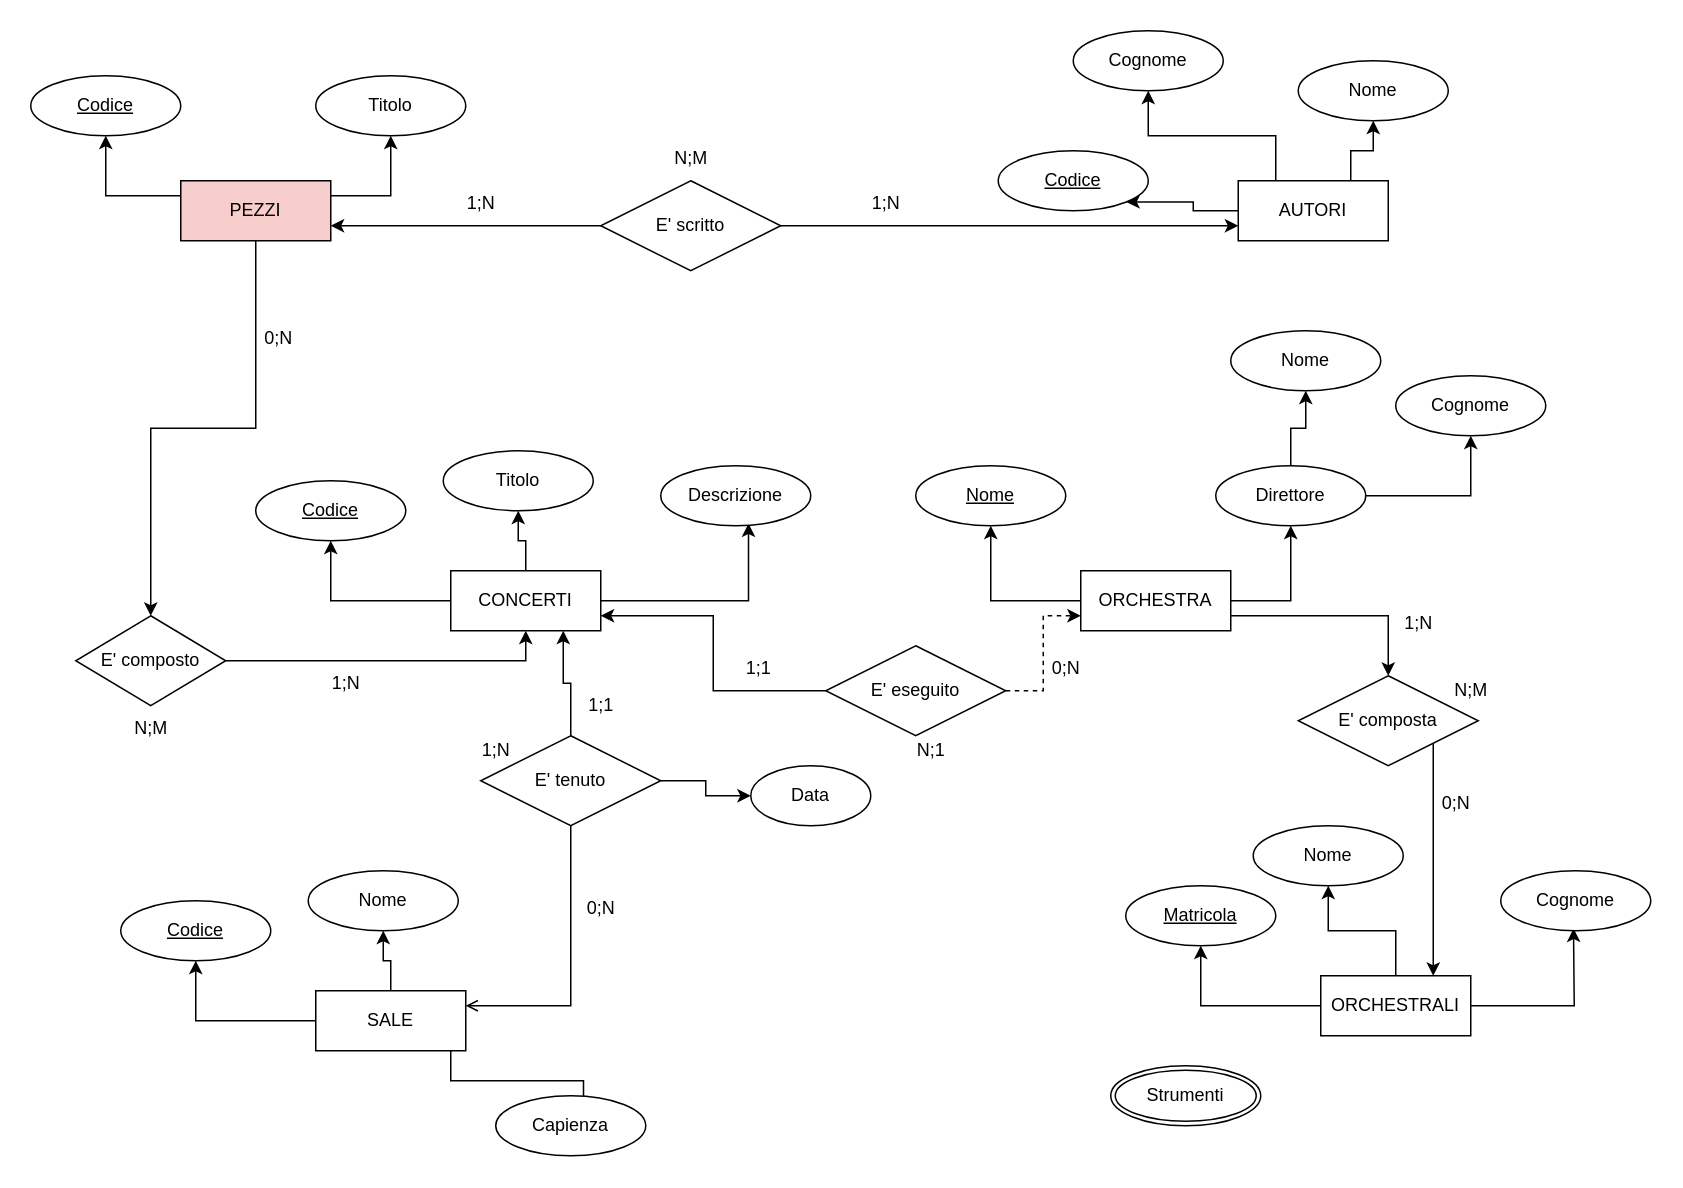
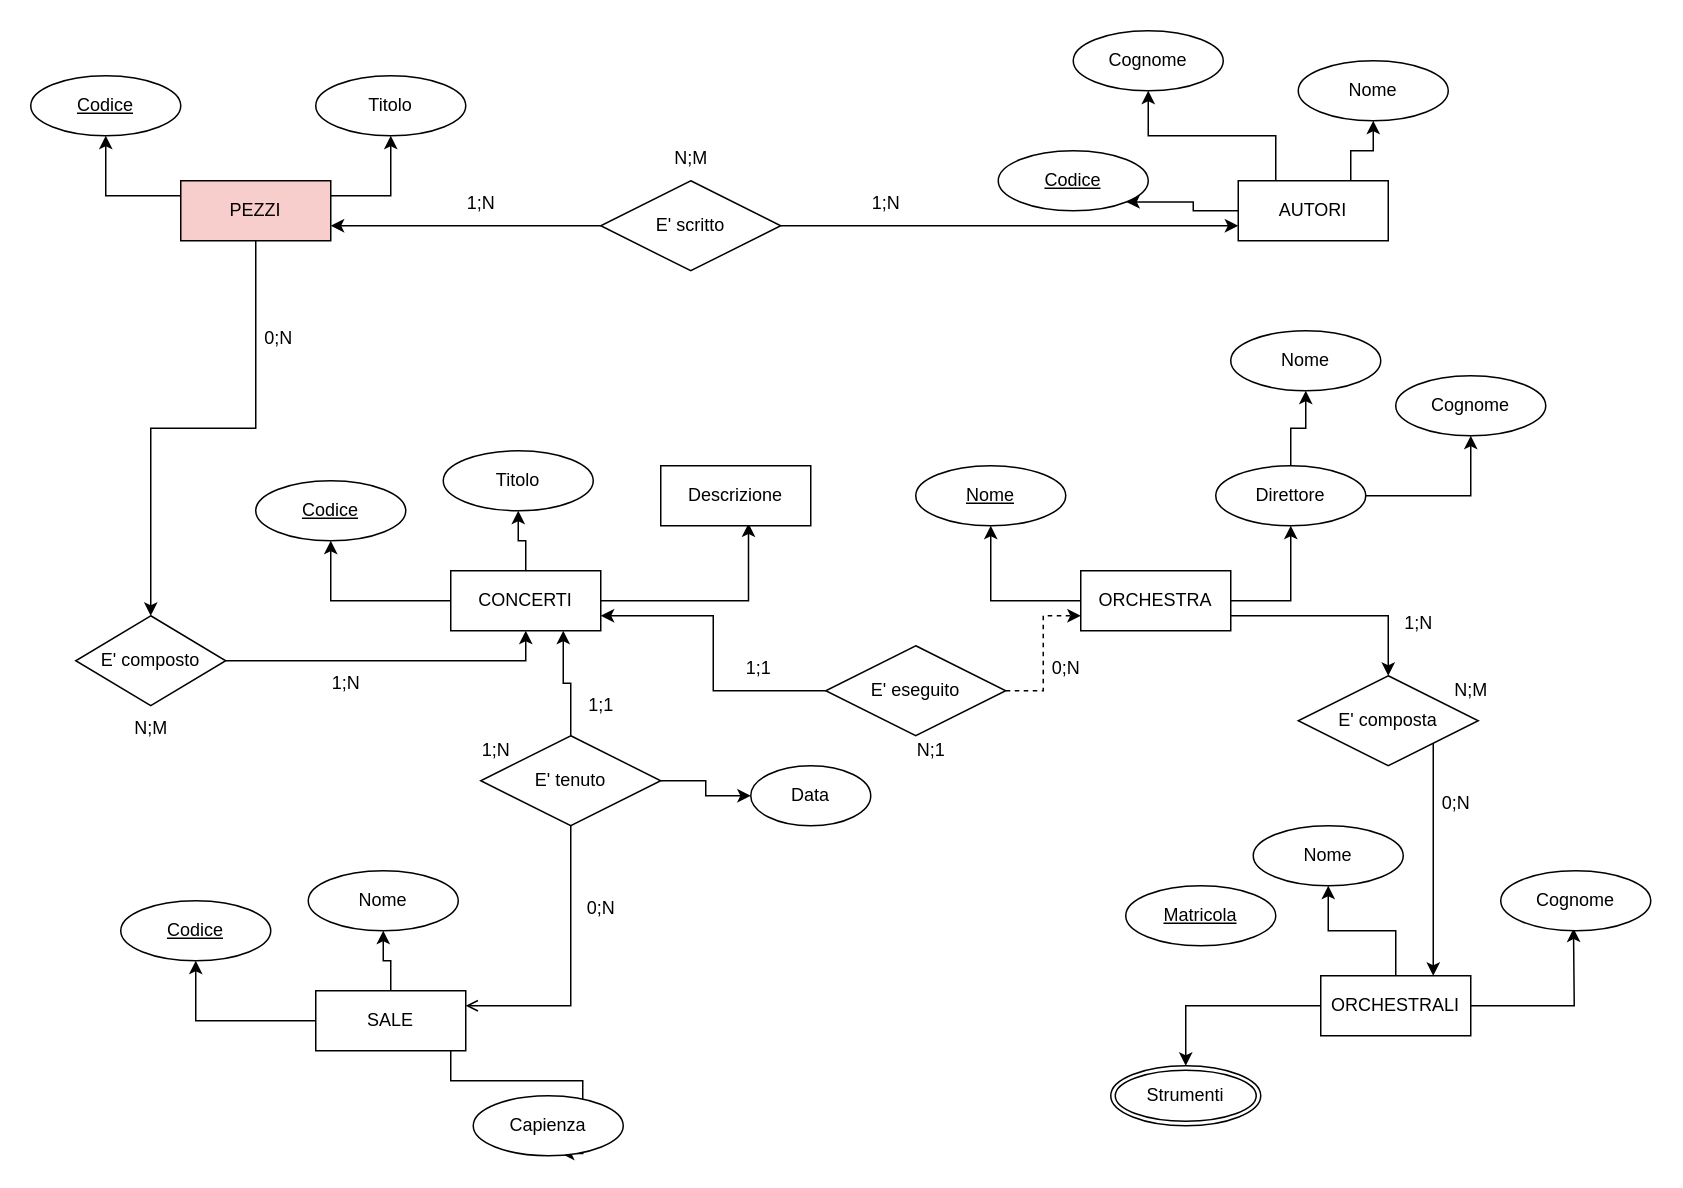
- <mxCell id="21" value="Descrizione" style="ellipse;whiteSpace=wrap;html=1;align=center;" vertex="1" parent="1"><mxGeometry x="440" y="310" width="100" height="40" as="geometry" /></mxCell>
+ <mxCell id="21" value="Descrizione" style="whiteSpace=wrap;html=1;align=center;rounded=0;" vertex="1" parent="1"><mxGeometry x="440" y="310" width="100" height="40" as="geometry" /></mxCell>
- <mxCell id="32" style="edgeStyle=orthogonalEdgeStyle;rounded=0;orthogonalLoop=1;jettySize=auto;html=1;exitX=0;exitY=0.5;exitDx=0;exitDy=0;entryX=0.5;entryY=1;entryDx=0;entryDy=0;" edge="1" parent="1" source="35" target="36"><mxGeometry relative="1" as="geometry" /></mxCell>
+ <mxCell id="32" style="edgeStyle=orthogonalEdgeStyle;rounded=0;orthogonalLoop=1;jettySize=auto;html=1;exitX=0;exitY=0.5;exitDx=0;exitDy=0;" edge="1" parent="1" source="35" target="51"><mxGeometry relative="1" as="geometry" /></mxCell>
- <mxCell id="45" value="Capienza" style="ellipse;whiteSpace=wrap;html=1;align=center;" vertex="1" parent="1"><mxGeometry x="330" y="730" width="100" height="40" as="geometry" /></mxCell>
+ <mxCell id="45" value="Capienza" style="ellipse;whiteSpace=wrap;html=1;align=center;" vertex="1" parent="1"><mxGeometry x="315" y="730" width="100" height="40" as="geometry" /></mxCell>
